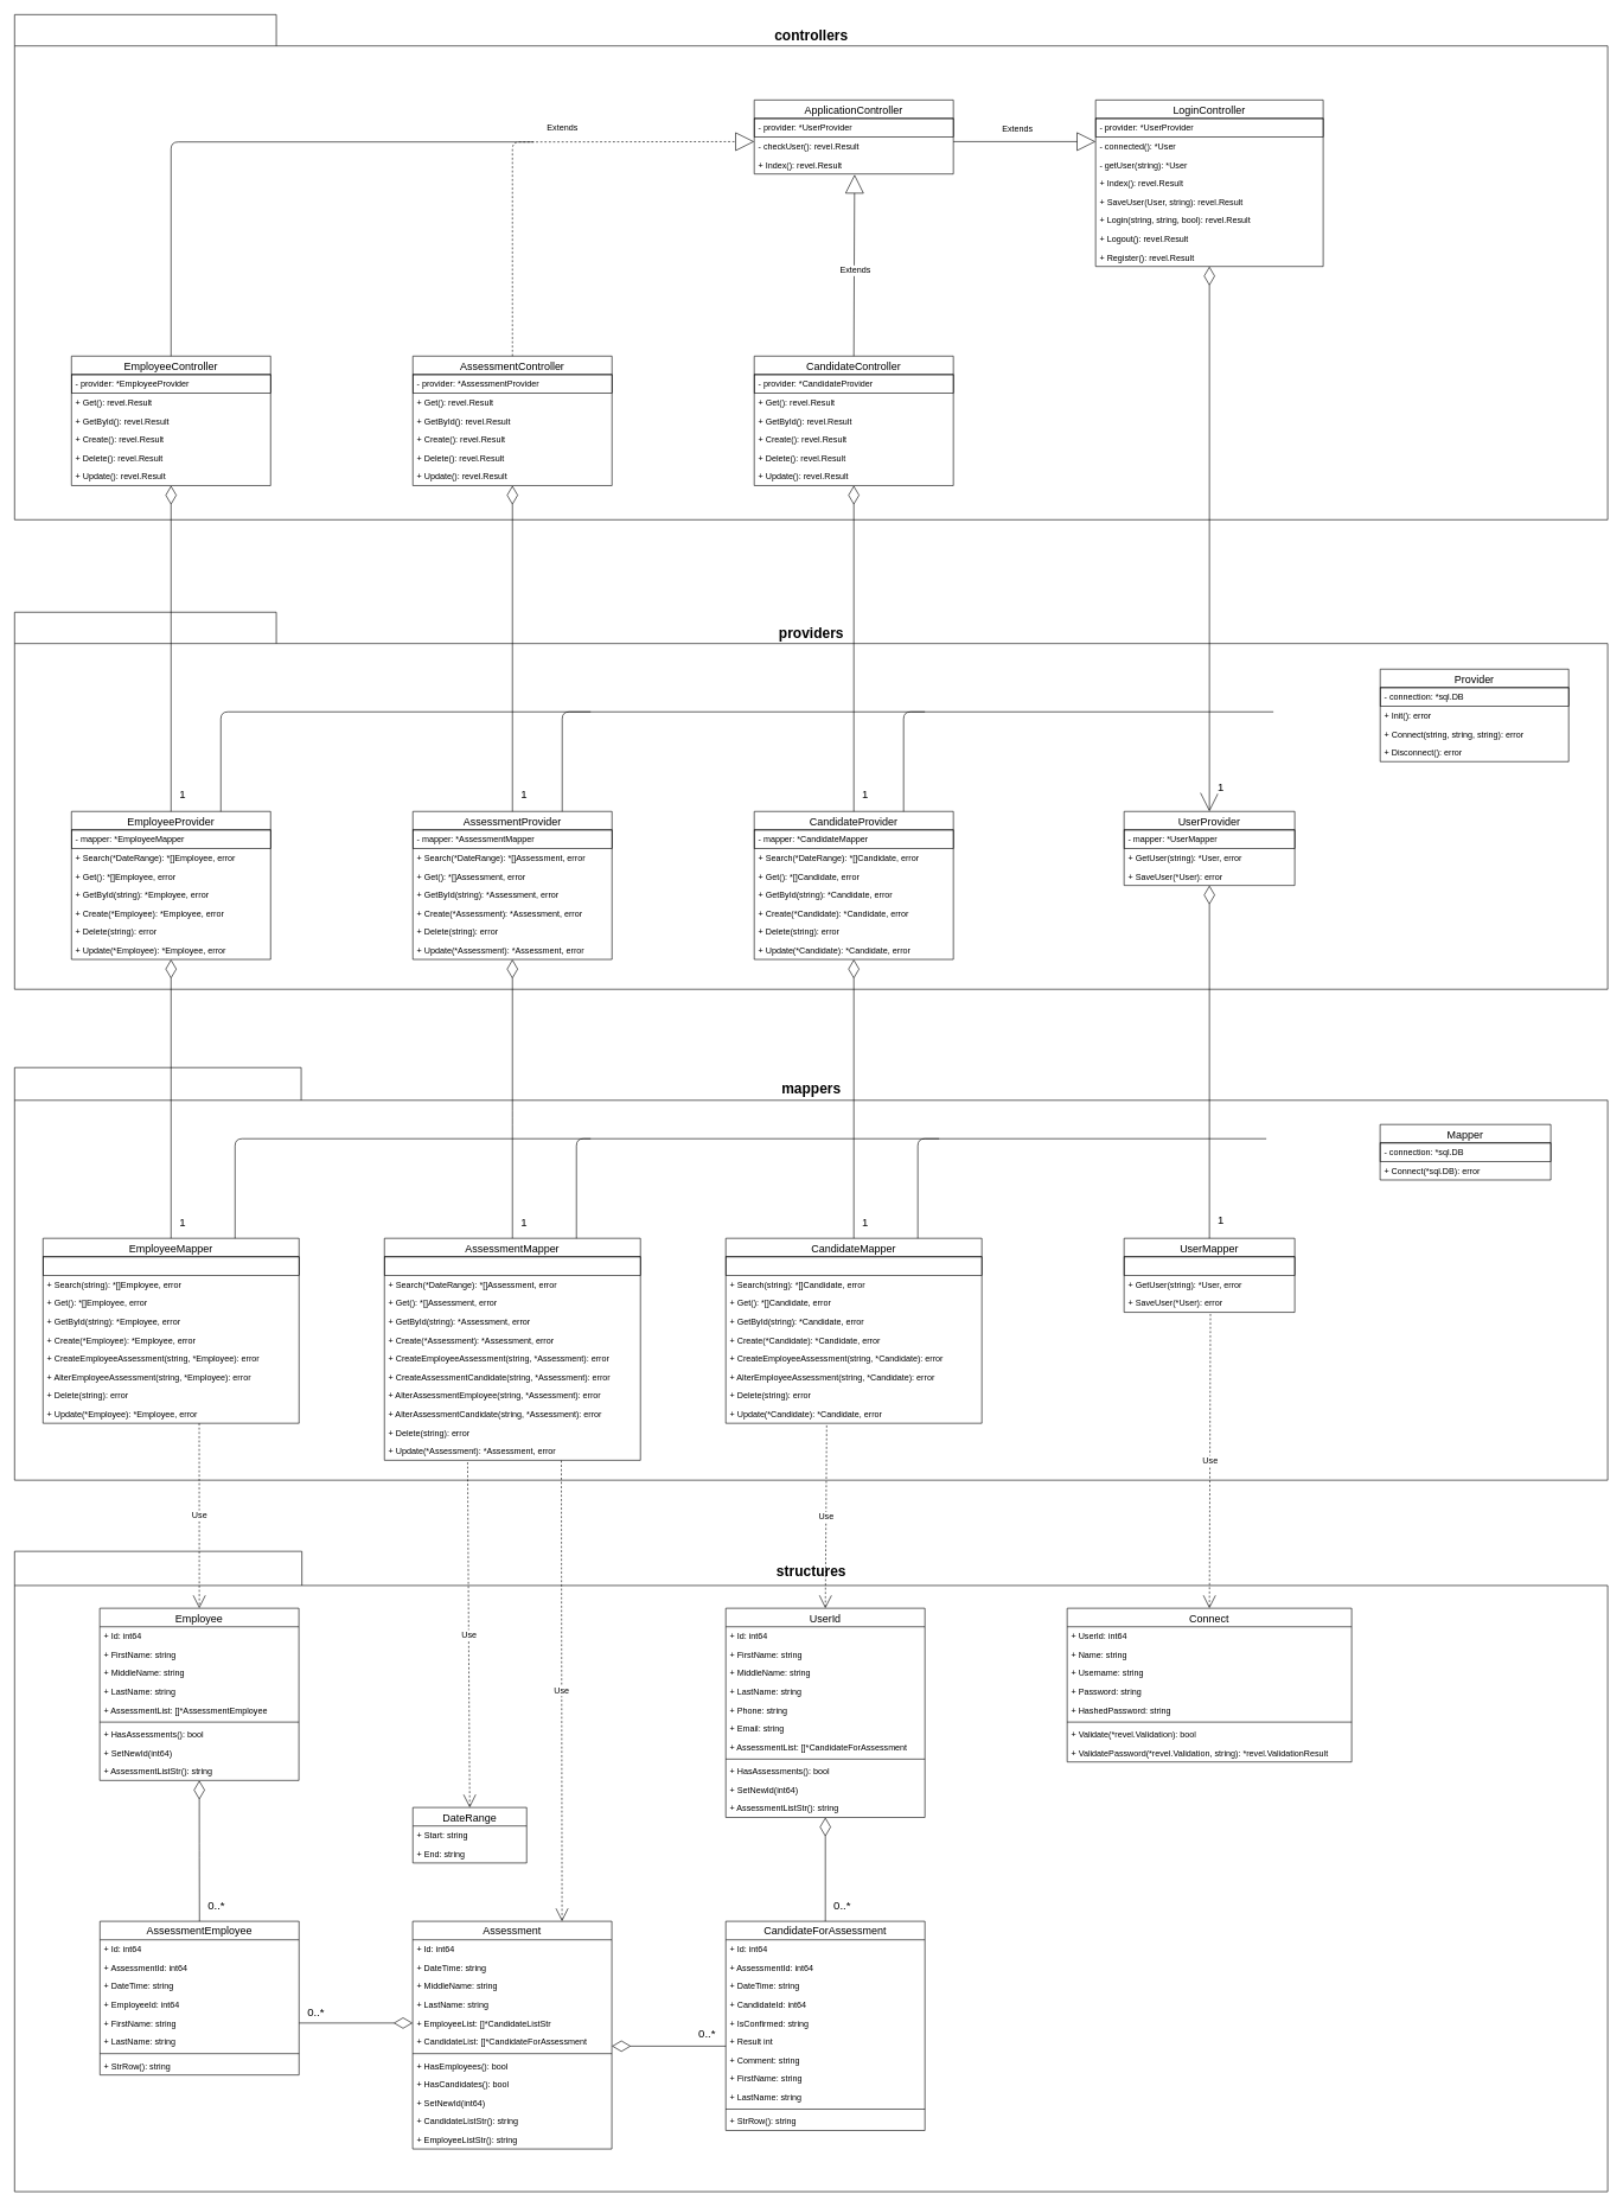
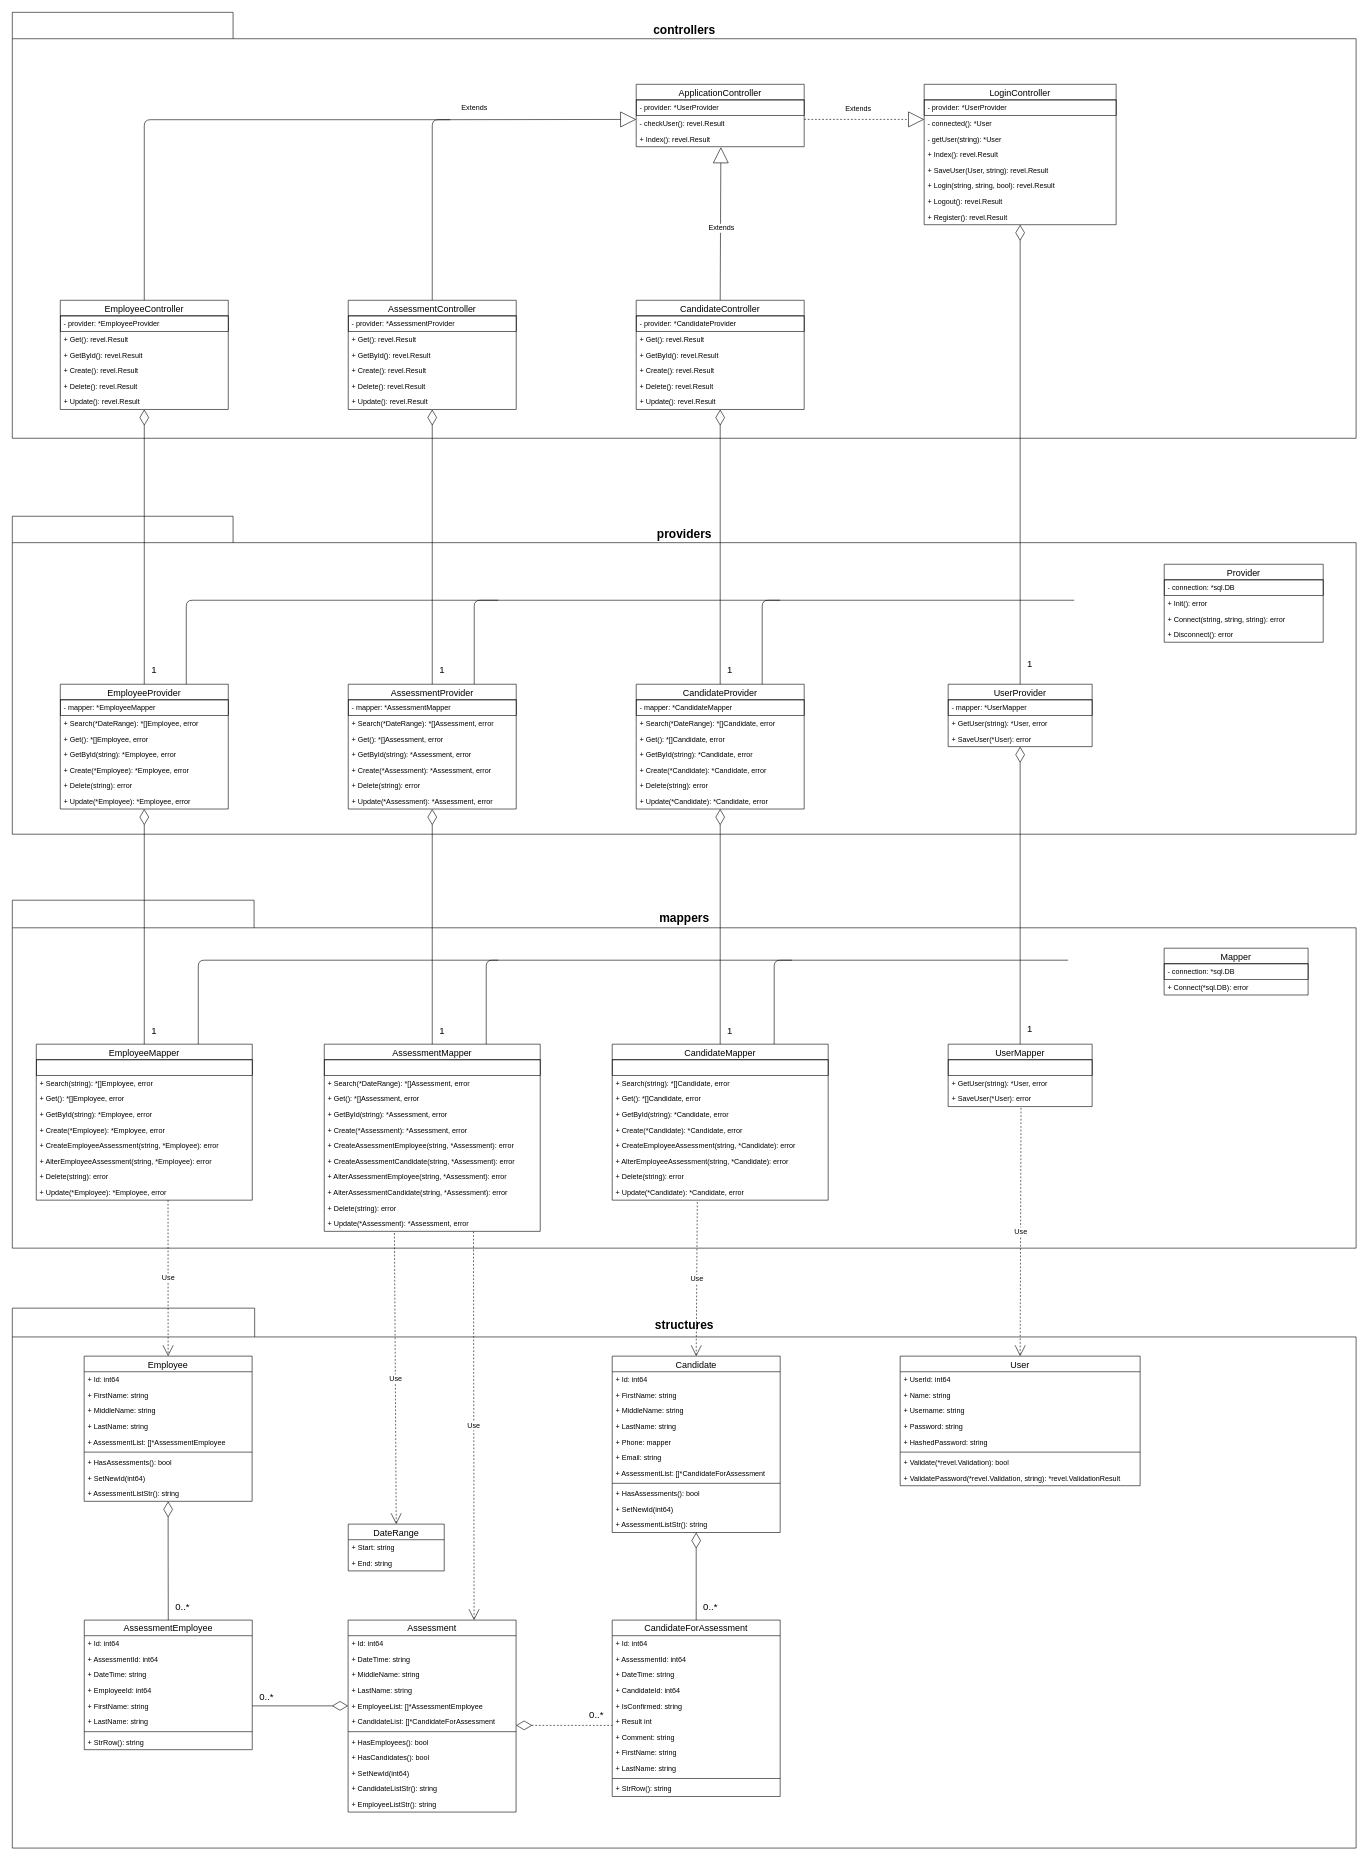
- <mxCell id="200" value="Extends" style="endArrow=block;endSize=24;endFill=0;html=1;fontSize=12;exitX=1;exitY=0.25;exitDx=0;exitDy=0;entryX=0;entryY=0.25;entryDx=0;entryDy=0;" edge="1" parent="1" source="166" target="170"><mxGeometry x="-0.1" y="18" width="160" relative="1" as="geometry"><mxPoint x="1370" y="170" as="sourcePoint" /><mxPoint x="1500" y="200" as="targetPoint" /><Array as="points" /><mxPoint as="offset" /></mxGeometry></mxCell>
+ <mxCell id="200" value="Extends" style="endArrow=block;endSize=24;endFill=0;html=1;fontSize=12;exitX=1;exitY=0.25;exitDx=0;exitDy=0;entryX=0;entryY=0.25;entryDx=0;entryDy=0;dashed=1;" edge="1" parent="1" source="166" target="170"><mxGeometry x="-0.1" y="18" width="160" relative="1" as="geometry"><mxPoint x="1370" y="170" as="sourcePoint" /><mxPoint x="1500" y="200" as="targetPoint" /><Array as="points" /><mxPoint as="offset" /></mxGeometry></mxCell>
- <mxCell id="202" value="Extends" style="endArrow=block;endSize=24;endFill=0;html=1;fontSize=12;exitX=0.5;exitY=0;exitDx=0;exitDy=0;entryX=0;entryY=0.25;entryDx=0;entryDy=0;dashed=1;" edge="1" parent="1" source="157" target="166"><mxGeometry x="-0.061" y="-73" width="160" relative="1" as="geometry"><mxPoint x="790" y="455" as="sourcePoint" /><mxPoint x="791.12" y="199.832" as="targetPoint" /><Array as="points"><mxPoint x="720" y="199" /></Array><mxPoint x="70" y="-92" as="offset" /></mxGeometry></mxCell>
+ <mxCell id="202" value="Extends" style="endArrow=block;endSize=24;endFill=0;html=1;fontSize=12;exitX=0.5;exitY=0;exitDx=0;exitDy=0;entryX=0;entryY=0.25;entryDx=0;entryDy=0;" edge="1" parent="1" source="157" target="166"><mxGeometry x="-0.061" y="-73" width="160" relative="1" as="geometry"><mxPoint x="790" y="455" as="sourcePoint" /><mxPoint x="791.12" y="199.832" as="targetPoint" /><Array as="points"><mxPoint x="720" y="199" /></Array><mxPoint x="70" y="-92" as="offset" /></mxGeometry></mxCell>
- <mxCell id="196" value="&lt;font style=&quot;font-size: 16px&quot;&gt;1&lt;/font&gt;" style="endArrow=open;html=1;endSize=24;startArrow=diamondThin;startSize=24;startFill=0;edgeStyle=orthogonalEdgeStyle;align=left;verticalAlign=bottom;fontSize=12;endFill=0;entryX=0.5;entryY=0;entryDx=0;entryDy=0;exitX=0.5;exitY=1;exitDx=0;exitDy=0;" edge="1" parent="1" source="176" target="30"><mxGeometry x="0.942" y="10" relative="1" as="geometry"><mxPoint x="1760" y="736" as="sourcePoint" /><mxPoint x="1750.176" y="1136.618" as="targetPoint" /><mxPoint as="offset" /></mxGeometry></mxCell>
+ <mxCell id="196" value="&lt;font style=&quot;font-size: 16px&quot;&gt;1&lt;/font&gt;" style="endArrow=none;html=1;endSize=24;startArrow=diamondThin;startSize=24;startFill=0;edgeStyle=orthogonalEdgeStyle;align=left;verticalAlign=bottom;fontSize=12;endFill=0;entryX=0.5;entryY=0;entryDx=0;entryDy=0;exitX=0.5;exitY=1;exitDx=0;exitDy=0;" edge="1" parent="1" source="176" target="30"><mxGeometry x="0.942" y="10" relative="1" as="geometry"><mxPoint x="1760" y="736" as="sourcePoint" /><mxPoint x="1750.176" y="1136.618" as="targetPoint" /><mxPoint as="offset" /></mxGeometry></mxCell>
- <mxCell id="45" value="+ CreateEmployeeAssessment(string, *Assessment): error" style="text;strokeColor=none;fillColor=none;align=left;verticalAlign=top;rounded=0;fontSize=12;spacingLeft=4;" vertex="1" parent="39"><mxGeometry y="156" width="360" height="26" as="geometry" /></mxCell>
+ <mxCell id="45" value="+ CreateAssessmentEmployee(string, *Assessment): error" style="text;strokeColor=none;fillColor=none;align=left;verticalAlign=top;rounded=0;fontSize=12;spacingLeft=4;" vertex="1" parent="39"><mxGeometry y="156" width="360" height="26" as="geometry" /></mxCell>
- <mxCell id="106" value="UserId" style="swimlane;fontStyle=0;childLayout=stackLayout;horizontal=1;startSize=26;fillColor=none;horizontalStack=0;resizeParent=1;resizeParentMax=0;resizeLast=0;collapsible=1;marginBottom=0;fontSize=15;" vertex="1" parent="1"><mxGeometry x="1020" y="2260" width="280" height="294" as="geometry" /></mxCell>
+ <mxCell id="106" value="Candidate" style="swimlane;fontStyle=0;childLayout=stackLayout;horizontal=1;startSize=26;fillColor=none;horizontalStack=0;resizeParent=1;resizeParentMax=0;resizeLast=0;collapsible=1;marginBottom=0;fontSize=15;" vertex="1" parent="1"><mxGeometry x="1020" y="2260" width="280" height="294" as="geometry" /></mxCell>
- <mxCell id="131" value="Connect" style="swimlane;fontStyle=0;childLayout=stackLayout;horizontal=1;startSize=26;fillColor=none;horizontalStack=0;resizeParent=1;resizeParentMax=0;resizeLast=0;collapsible=1;marginBottom=0;fontSize=15;" vertex="1" parent="1"><mxGeometry x="1500" y="2260" width="400" height="216" as="geometry" /></mxCell>
+ <mxCell id="131" value="User" style="swimlane;fontStyle=0;childLayout=stackLayout;horizontal=1;startSize=26;fillColor=none;horizontalStack=0;resizeParent=1;resizeParentMax=0;resizeLast=0;collapsible=1;marginBottom=0;fontSize=15;" vertex="1" parent="1"><mxGeometry x="1500" y="2260" width="400" height="216" as="geometry" /></mxCell>
- <mxCell id="111" value="+ Phone: string" style="text;strokeColor=none;fillColor=none;align=left;verticalAlign=top;rounded=0;fontSize=12;spacingLeft=4;" vertex="1" parent="106"><mxGeometry y="130" width="280" height="26" as="geometry" /></mxCell>
+ <mxCell id="111" value="+ Phone: mapper" style="text;strokeColor=none;fillColor=none;align=left;verticalAlign=top;rounded=0;fontSize=12;spacingLeft=4;" vertex="1" parent="106"><mxGeometry y="130" width="280" height="26" as="geometry" /></mxCell>
- <mxCell id="123" value="+ EmployeeList: []*CandidateListStr" style="text;align=left;verticalAlign=top;rounded=0;fontSize=12;spacingLeft=4;" vertex="1" parent="118"><mxGeometry y="130" width="280" height="26" as="geometry" /></mxCell>
+ <mxCell id="123" value="+ EmployeeList: []*AssessmentEmployee" style="text;align=left;verticalAlign=top;rounded=0;fontSize=12;spacingLeft=4;" vertex="1" parent="118"><mxGeometry y="130" width="280" height="26" as="geometry" /></mxCell>
- <mxCell id="182" value="&lt;font style=&quot;font-size: 16px&quot;&gt;0..*&lt;/font&gt;" style="endArrow=none;html=1;endSize=24;startArrow=diamondThin;startSize=24;startFill=0;edgeStyle=orthogonalEdgeStyle;align=left;verticalAlign=bottom;fontSize=12;exitX=1;exitY=0.75;exitDx=0;exitDy=0;endFill=0;entryX=0;entryY=0.75;entryDx=0;entryDy=0;" edge="1" parent="1" source="124" target="100"><mxGeometry x="0.498" y="7" relative="1" as="geometry"><mxPoint x="590" y="2853.286" as="sourcePoint" /><mxPoint x="430" y="2853.286" as="targetPoint" /><mxPoint as="offset" /></mxGeometry></mxCell>
+ <mxCell id="182" value="&lt;font style=&quot;font-size: 16px&quot;&gt;0..*&lt;/font&gt;" style="endArrow=none;html=1;endSize=24;startArrow=diamondThin;startSize=24;startFill=0;edgeStyle=orthogonalEdgeStyle;align=left;verticalAlign=bottom;fontSize=12;exitX=1;exitY=0.75;exitDx=0;exitDy=0;endFill=0;entryX=0;entryY=0.75;entryDx=0;entryDy=0;dashed=1;" edge="1" parent="1" source="124" target="100"><mxGeometry x="0.498" y="7" relative="1" as="geometry"><mxPoint x="590" y="2853.286" as="sourcePoint" /><mxPoint x="430" y="2853.286" as="targetPoint" /><mxPoint as="offset" /></mxGeometry></mxCell>
